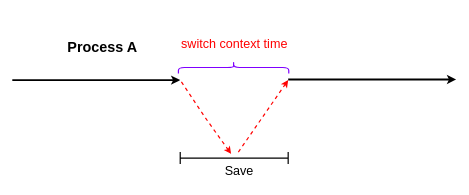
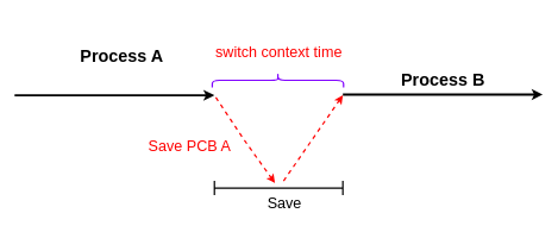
+ <mxCell id="6" value="Process&amp;nbsp;B" style="text;strokeColor=none;fillColor=none;html=1;fontSize=24;fontStyle=1;verticalAlign=middle;align=center;" vertex="1" parent="1"><mxGeometry x="570" y="92" width="100" height="40" as="geometry" /></mxCell>
+ <mxCell id="10" value="&lt;font color=&quot;#ff0000&quot;&gt;Save PCB A&lt;/font&gt;" style="text;html=1;align=center;verticalAlign=middle;resizable=0;points=[];autosize=1;strokeColor=none;fillColor=none;fontSize=21;" vertex="1" parent="1"><mxGeometry x="195" y="183" width="140" height="40" as="geometry" /></mxCell>
